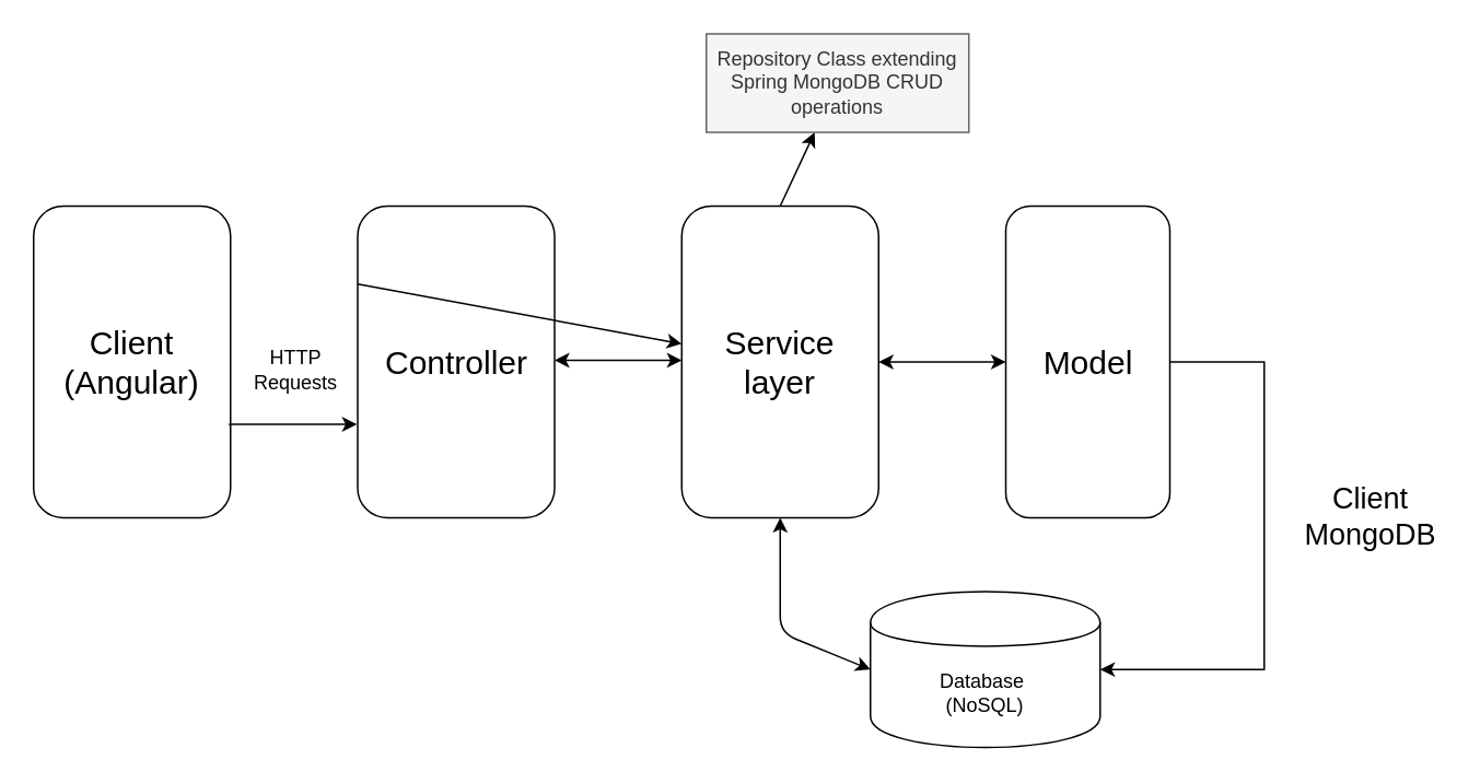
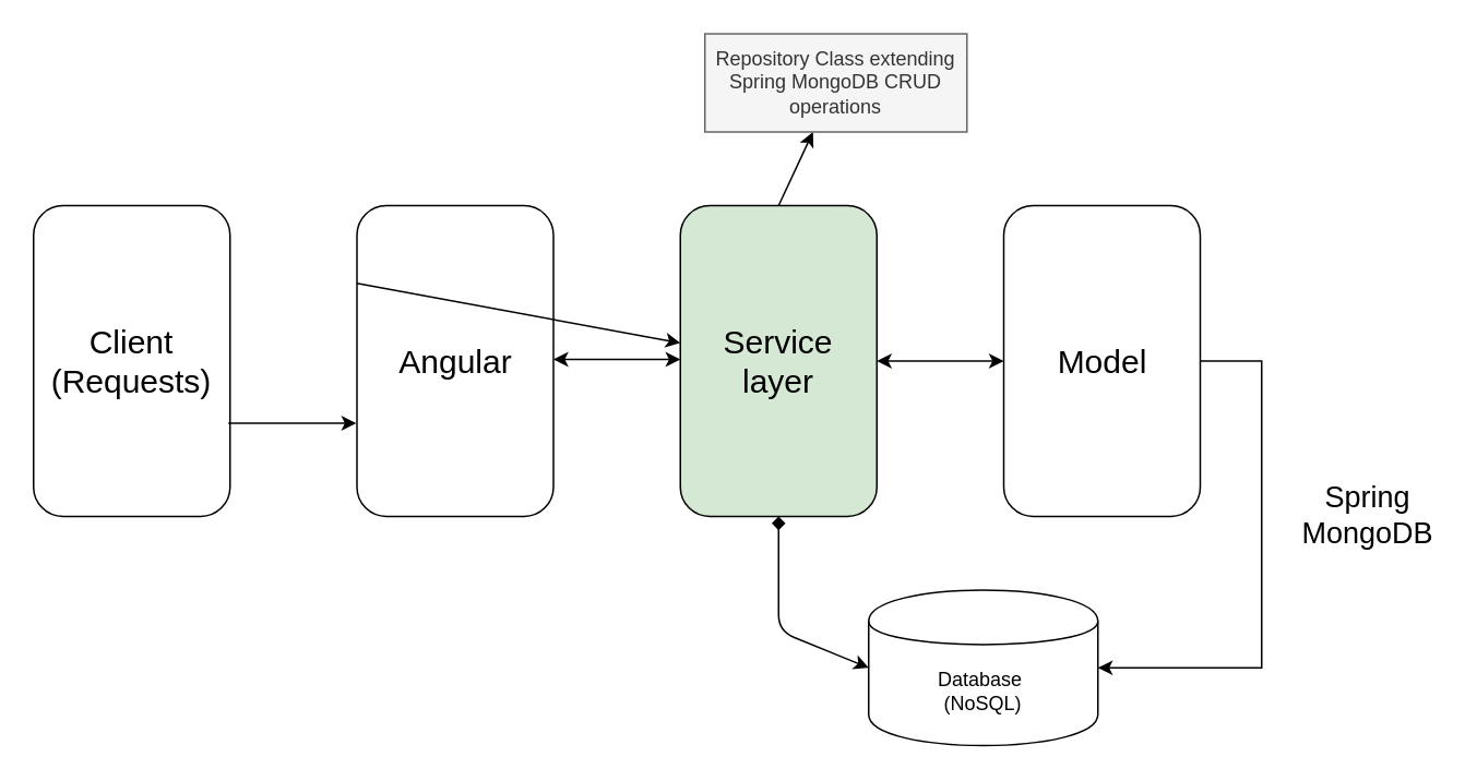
- <mxCell id="2" value="&lt;font style=&quot;font-size: 20px&quot;&gt;Client&lt;br&gt;(Angular)&lt;br&gt;&lt;/font&gt;" style="rounded=1;whiteSpace=wrap;html=1;" vertex="1" parent="1"><mxGeometry x="20" y="125" width="120" height="190" as="geometry" /></mxCell>
+ <mxCell id="2" value="&lt;font style=&quot;font-size: 20px&quot;&gt;Client&lt;br&gt;(Requests)&lt;br&gt;&lt;/font&gt;" style="rounded=1;whiteSpace=wrap;html=1;" vertex="1" parent="1"><mxGeometry x="20" y="125" width="120" height="190" as="geometry" /></mxCell>
- <mxCell id="3" value="&lt;font style=&quot;font-size: 20px&quot;&gt;Controller&lt;br&gt;&lt;/font&gt;" style="rounded=1;whiteSpace=wrap;html=1;" vertex="1" parent="1"><mxGeometry x="217.5" y="125" width="120" height="190" as="geometry" /></mxCell>
+ <mxCell id="3" value="&lt;font style=&quot;font-size: 20px&quot;&gt;Angular&lt;br&gt;&lt;/font&gt;" style="rounded=1;whiteSpace=wrap;html=1;" vertex="1" parent="1"><mxGeometry x="217.5" y="125" width="120" height="190" as="geometry" /></mxCell>
- <mxCell id="4" value="&lt;font style=&quot;font-size: 20px&quot;&gt;Service &lt;br&gt;layer&lt;/font&gt;" style="rounded=1;whiteSpace=wrap;html=1;" vertex="1" parent="1"><mxGeometry x="415" y="125" width="120" height="190" as="geometry" /></mxCell>
+ <mxCell id="4" value="&lt;font style=&quot;font-size: 20px&quot;&gt;Service &lt;br&gt;layer&lt;/font&gt;" style="rounded=1;whiteSpace=wrap;html=1;fillColor=#d5e8d4;" vertex="1" parent="1"><mxGeometry x="415" y="125" width="120" height="190" as="geometry" /></mxCell>
- <mxCell id="6" value="&lt;font style=&quot;font-size: 20px&quot;&gt;Model&lt;/font&gt;" style="rounded=1;whiteSpace=wrap;html=1;" vertex="1" parent="1"><mxGeometry x="612.5" y="125" width="100" height="190" as="geometry" /></mxCell>
+ <mxCell id="6" value="&lt;font style=&quot;font-size: 20px&quot;&gt;Model&lt;/font&gt;" style="rounded=1;whiteSpace=wrap;html=1;" vertex="1" parent="1"><mxGeometry x="612.5" y="125" width="120" height="190" as="geometry" /></mxCell>
- <mxCell id="13" value="HTTP&lt;br&gt;Requests" style="text;html=1;strokeColor=none;fillColor=none;align=center;verticalAlign=middle;whiteSpace=wrap;rounded=0;" vertex="1" parent="1"><mxGeometry x="160" y="215" width="40" height="20" as="geometry" /></mxCell>
- <mxCell id="8" value="&lt;font style=&quot;font-size: 18px&quot;&gt;Client MongoDB&lt;/font&gt;" style="text;html=1;strokeColor=none;fillColor=none;align=center;verticalAlign=middle;whiteSpace=wrap;rounded=0;" vertex="1" parent="1"><mxGeometry x="790" y="305" width="90" height="20" as="geometry" /></mxCell>
+ <mxCell id="8" value="&lt;font style=&quot;font-size: 18px&quot;&gt;Spring MongoDB&lt;/font&gt;" style="text;html=1;strokeColor=none;fillColor=none;align=center;verticalAlign=middle;whiteSpace=wrap;rounded=0;" vertex="1" parent="1"><mxGeometry x="790" y="305" width="90" height="20" as="geometry" /></mxCell>
- <mxCell id="16" value="" style="endArrow=classic;startArrow=classic;html=1;entryX=0.5;entryY=1;entryDx=0;entryDy=0;exitX=0;exitY=0.5;exitDx=0;exitDy=0;" edge="1" parent="1" source="7" target="4"><mxGeometry width="50" height="50" relative="1" as="geometry"><mxPoint x="320" y="425" as="sourcePoint" /><mxPoint x="370" y="375" as="targetPoint" /><Array as="points"><mxPoint x="475" y="385" /></Array></mxGeometry></mxCell>
+ <mxCell id="16" value="" style="endArrow=diamond;startArrow=classic;html=1;entryX=0.5;entryY=1;entryDx=0;entryDy=0;exitX=0;exitY=0.5;exitDx=0;exitDy=0;" edge="1" parent="1" source="7" target="4"><mxGeometry width="50" height="50" relative="1" as="geometry"><mxPoint x="320" y="425" as="sourcePoint" /><mxPoint x="370" y="375" as="targetPoint" /><Array as="points"><mxPoint x="475" y="385" /></Array></mxGeometry></mxCell>
